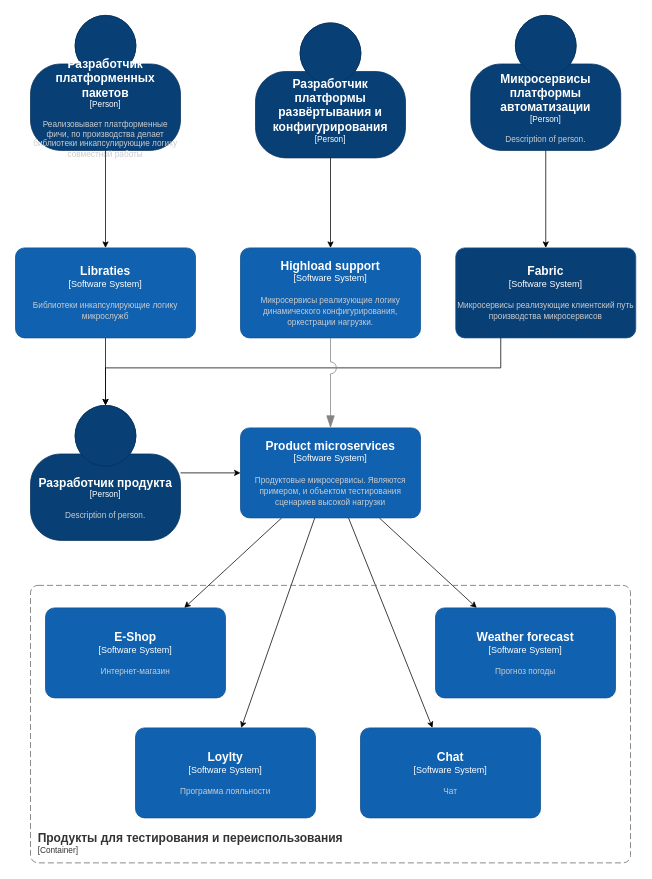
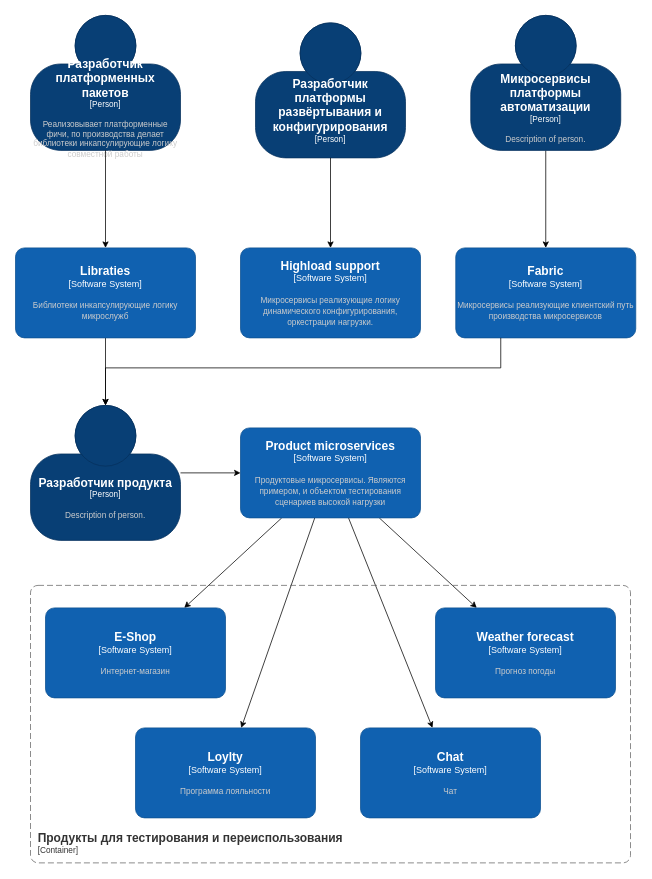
- <mxCell id="9" value="&lt;font style=&quot;font-size: 16px&quot;&gt;&lt;b&gt;Fabric&lt;/b&gt;&lt;/font&gt;&lt;div&gt;[Software System]&lt;/div&gt;&lt;br&gt;&lt;div&gt;&lt;font style=&quot;font-size: 11px&quot;&gt;&lt;font color=&quot;#cccccc&quot;&gt;Микросервисы реализующие клиентский путь производства микросервисов&lt;/font&gt;&lt;/div&gt;" style="rounded=1;whiteSpace=wrap;html=1;labelBackgroundColor=none;fillColor=#083f75;fontColor=#ffffff;align=center;arcSize=10;strokeColor=#0D5091;metaEdit=1;resizable=0;points=[[0.25,0,0],[0.5,0,0],[0.75,0,0],[1,0.25,0],[1,0.5,0],[1,0.75,0],[0.75,1,0],[0.5,1,0],[0.25,1,0],[0,0.75,0],[0,0.5,0],[0,0.25,0]];" parent="1" vertex="1"><mxGeometry x="607" y="330" width="240" height="120" as="geometry" /></mxCell>
+ <mxCell id="9" value="&lt;font style=&quot;font-size: 16px&quot;&gt;&lt;b&gt;Fabric&lt;/b&gt;&lt;/font&gt;&lt;div&gt;[Software System]&lt;/div&gt;&lt;br&gt;&lt;div&gt;&lt;font style=&quot;font-size: 11px&quot;&gt;&lt;font color=&quot;#cccccc&quot;&gt;Микросервисы реализующие клиентский путь производства микросервисов&lt;/font&gt;&lt;/div&gt;" style="rounded=1;whiteSpace=wrap;html=1;labelBackgroundColor=none;fillColor=#1061B0;fontColor=#ffffff;align=center;arcSize=10;strokeColor=#0D5091;metaEdit=1;resizable=0;points=[[0.25,0,0],[0.5,0,0],[0.75,0,0],[1,0.25,0],[1,0.5,0],[1,0.75,0],[0.75,1,0],[0.5,1,0],[0.25,1,0],[0,0.75,0],[0,0.5,0],[0,0.25,0]];" parent="1" vertex="1"><mxGeometry x="607" y="330" width="240" height="120" as="geometry" /></mxCell>
- <mxCell id="20" value="" style="endArrow=blockThin;html=1;fontSize=10;fontColor=#404040;strokeWidth=1;endFill=1;strokeColor=#828282;elbow=vertical;metaEdit=1;endSize=14;startSize=14;jumpStyle=arc;jumpSize=16;rounded=0;edgeStyle=orthogonalEdgeStyle;" parent="1" source="10" target="8" edge="1"><mxGeometry width="240" relative="1" as="geometry"><mxPoint x="310" y="780" as="sourcePoint" /><mxPoint x="550" y="780" as="targetPoint" /></mxGeometry></mxCell>
